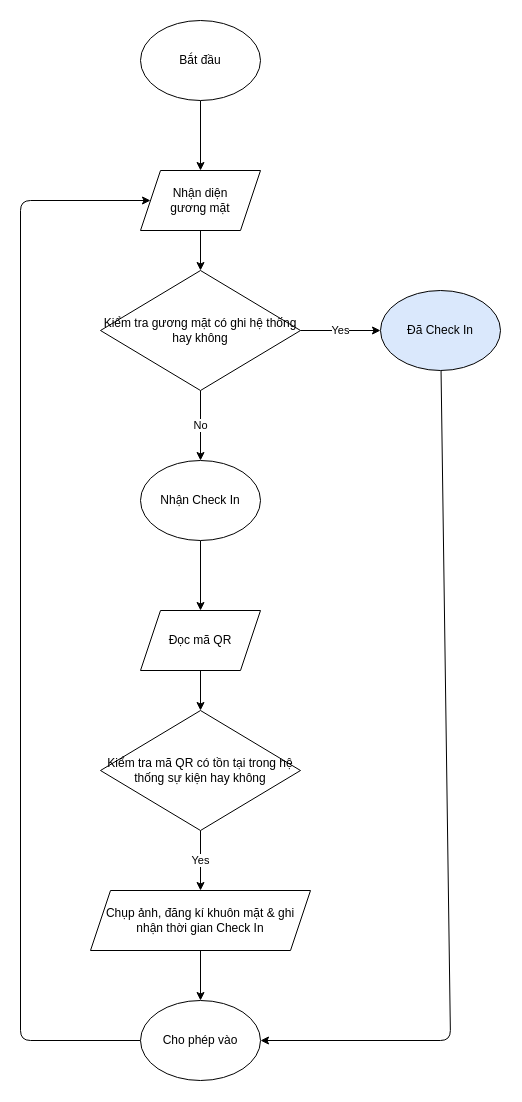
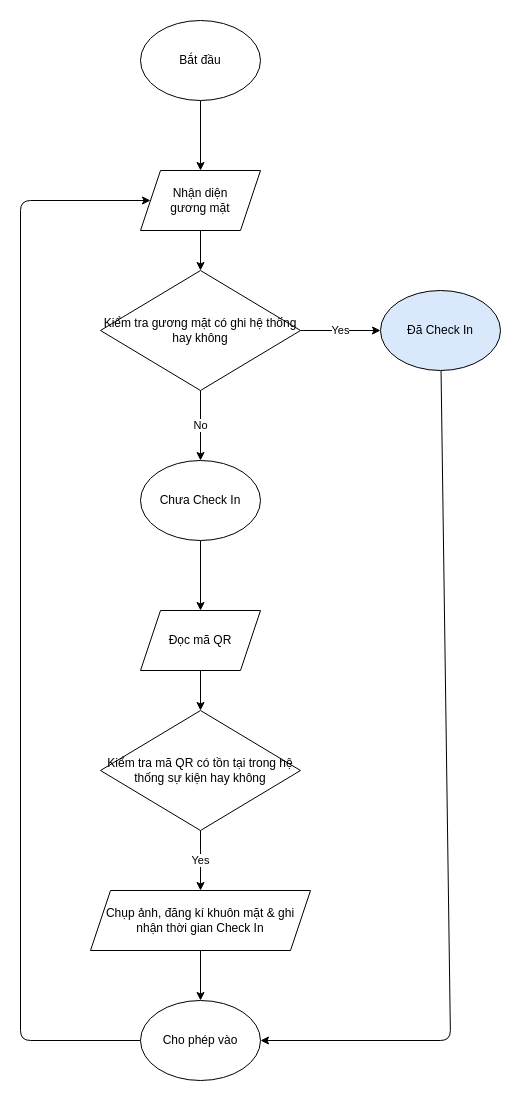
- <mxCell id="8" value="Nhận Check In" style="ellipse;whiteSpace=wrap;html=1;" parent="1" vertex="1"><mxGeometry x="140" y="460" width="120" height="80" as="geometry" /></mxCell>
+ <mxCell id="8" value="Chưa Check In" style="ellipse;whiteSpace=wrap;html=1;" parent="1" vertex="1"><mxGeometry x="140" y="460" width="120" height="80" as="geometry" /></mxCell>
